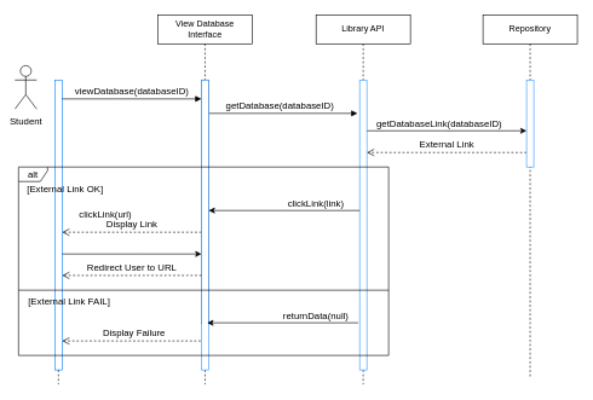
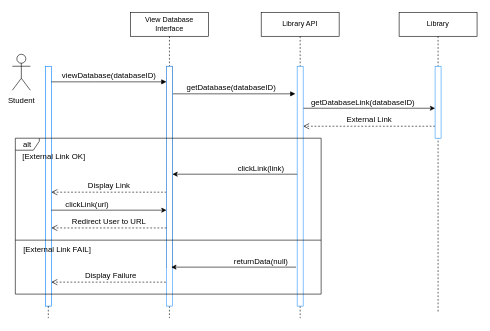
- <mxCell id="10" value="Repository" style="shape=umlLifeline;perimeter=lifelinePerimeter;whiteSpace=wrap;html=1;container=0;dropTarget=0;collapsible=0;recursiveResize=0;outlineConnect=0;portConstraint=eastwest;newEdgeStyle={&quot;edgeStyle&quot;:&quot;elbowEdgeStyle&quot;,&quot;elbow&quot;:&quot;vertical&quot;,&quot;curved&quot;:0,&quot;rounded&quot;:0};" vertex="1" parent="1"><mxGeometry x="665" y="20" width="130" height="500" as="geometry" /></mxCell>
+ <mxCell id="10" value="Library" style="shape=umlLifeline;perimeter=lifelinePerimeter;whiteSpace=wrap;html=1;container=0;dropTarget=0;collapsible=0;recursiveResize=0;outlineConnect=0;portConstraint=eastwest;newEdgeStyle={&quot;edgeStyle&quot;:&quot;elbowEdgeStyle&quot;,&quot;elbow&quot;:&quot;vertical&quot;,&quot;curved&quot;:0,&quot;rounded&quot;:0};" vertex="1" parent="1"><mxGeometry x="665" y="20" width="130" height="500" as="geometry" /></mxCell>
- <mxCell id="26" value="clickLink(url)" style="text;html=1;strokeColor=none;fillColor=none;align=center;verticalAlign=middle;whiteSpace=wrap;rounded=0;fontSize=13;" vertex="1" parent="22"><mxGeometry x="80" y="55" width="80" height="20" as="geometry" /></mxCell>
+ <mxCell id="26" value="clickLink(url)" style="text;html=1;strokeColor=none;fillColor=none;align=center;verticalAlign=middle;whiteSpace=wrap;rounded=0;fontSize=13;" vertex="1" parent="22"><mxGeometry x="80" y="100" width="80" height="20" as="geometry" /></mxCell>
